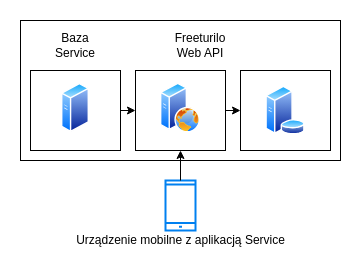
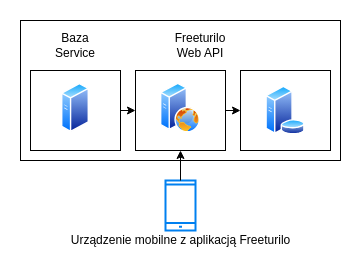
- <mxCell id="13" value="Urządzenie mobilne z aplikacją Service" style="text;html=1;align=center;verticalAlign=middle;resizable=0;points=[];autosize=1;strokeColor=none;fillColor=none;fontColor=default;" parent="1" vertex="1"><mxGeometry x="65" y="230" width="230" height="20" as="geometry" /></mxCell>
+ <mxCell id="13" value="Urządzenie mobilne z aplikacją Freeturilo" style="text;html=1;align=center;verticalAlign=middle;resizable=0;points=[];autosize=1;strokeColor=none;fillColor=none;fontColor=default;" parent="1" vertex="1"><mxGeometry x="65" y="230" width="230" height="20" as="geometry" /></mxCell>
